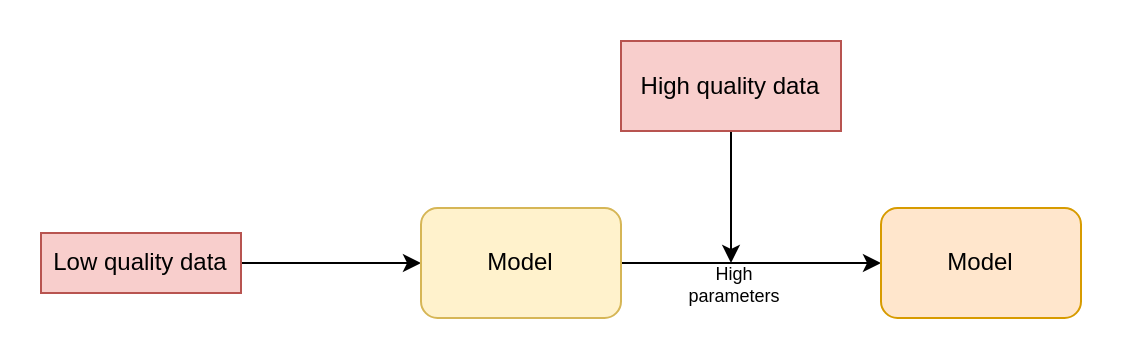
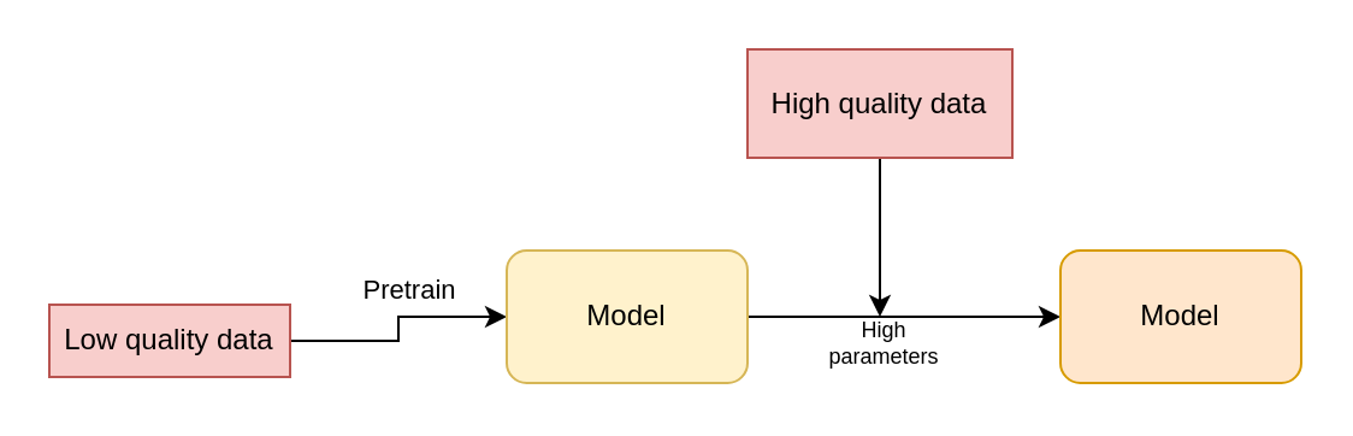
+ <mxCell id="9" value="Pretrain" style="text;html=1;strokeColor=none;fillColor=none;align=center;verticalAlign=middle;whiteSpace=wrap;rounded=0;fontSize=11;" vertex="1" parent="1"><mxGeometry x="140" y="104.5" width="60" height="30" as="geometry" /></mxCell>
- <mxCell id="3" value="Low quality data" style="text;html=1;strokeColor=#b85450;fillColor=#f8cecc;align=center;verticalAlign=middle;whiteSpace=wrap;rounded=0;" vertex="1" parent="1"><mxGeometry x="20" y="116" width="100" height="30" as="geometry" /></mxCell>
+ <mxCell id="3" value="Low quality data" style="text;html=1;strokeColor=#b85450;fillColor=#f8cecc;align=center;verticalAlign=middle;whiteSpace=wrap;rounded=0;" vertex="1" parent="1"><mxGeometry x="20" y="126" width="100" height="30" as="geometry" /></mxCell>
